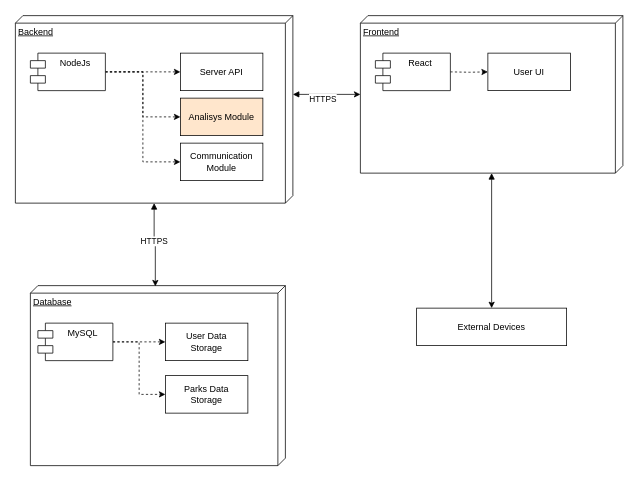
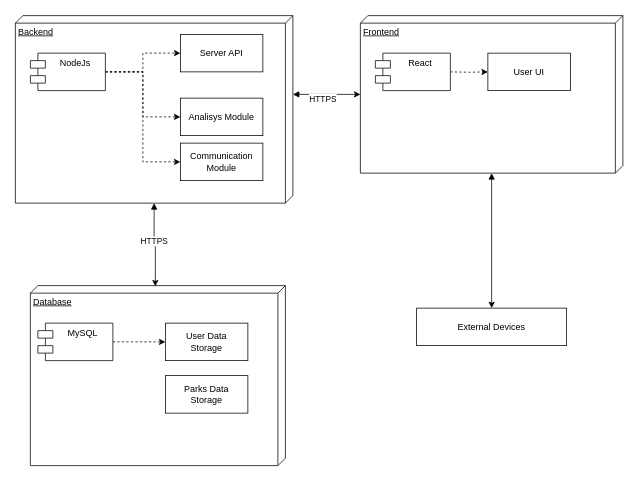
- <mxCell id="16" value="Server API" style="html=1;whiteSpace=wrap;" vertex="1" parent="1"><mxGeometry x="240" y="70" width="110" height="50" as="geometry" /></mxCell>
+ <mxCell id="16" value="Server API" style="html=1;whiteSpace=wrap;" vertex="1" parent="1"><mxGeometry x="240" y="45" width="110" height="50" as="geometry" /></mxCell>
- <mxCell id="17" value="Analisys Module" style="html=1;whiteSpace=wrap;fillColor=#ffe6cc;" vertex="1" parent="1"><mxGeometry x="240" y="130" width="110" height="50" as="geometry" /></mxCell>
+ <mxCell id="17" value="Analisys Module" style="html=1;whiteSpace=wrap;" vertex="1" parent="1"><mxGeometry x="240" y="130" width="110" height="50" as="geometry" /></mxCell>
- <mxCell id="20" style="edgeStyle=orthogonalEdgeStyle;rounded=0;orthogonalLoop=1;jettySize=auto;html=1;entryX=0;entryY=0.5;entryDx=0;entryDy=0;dashed=1;" edge="1" parent="1" source="21" target="23"><mxGeometry relative="1" as="geometry" /></mxCell>
